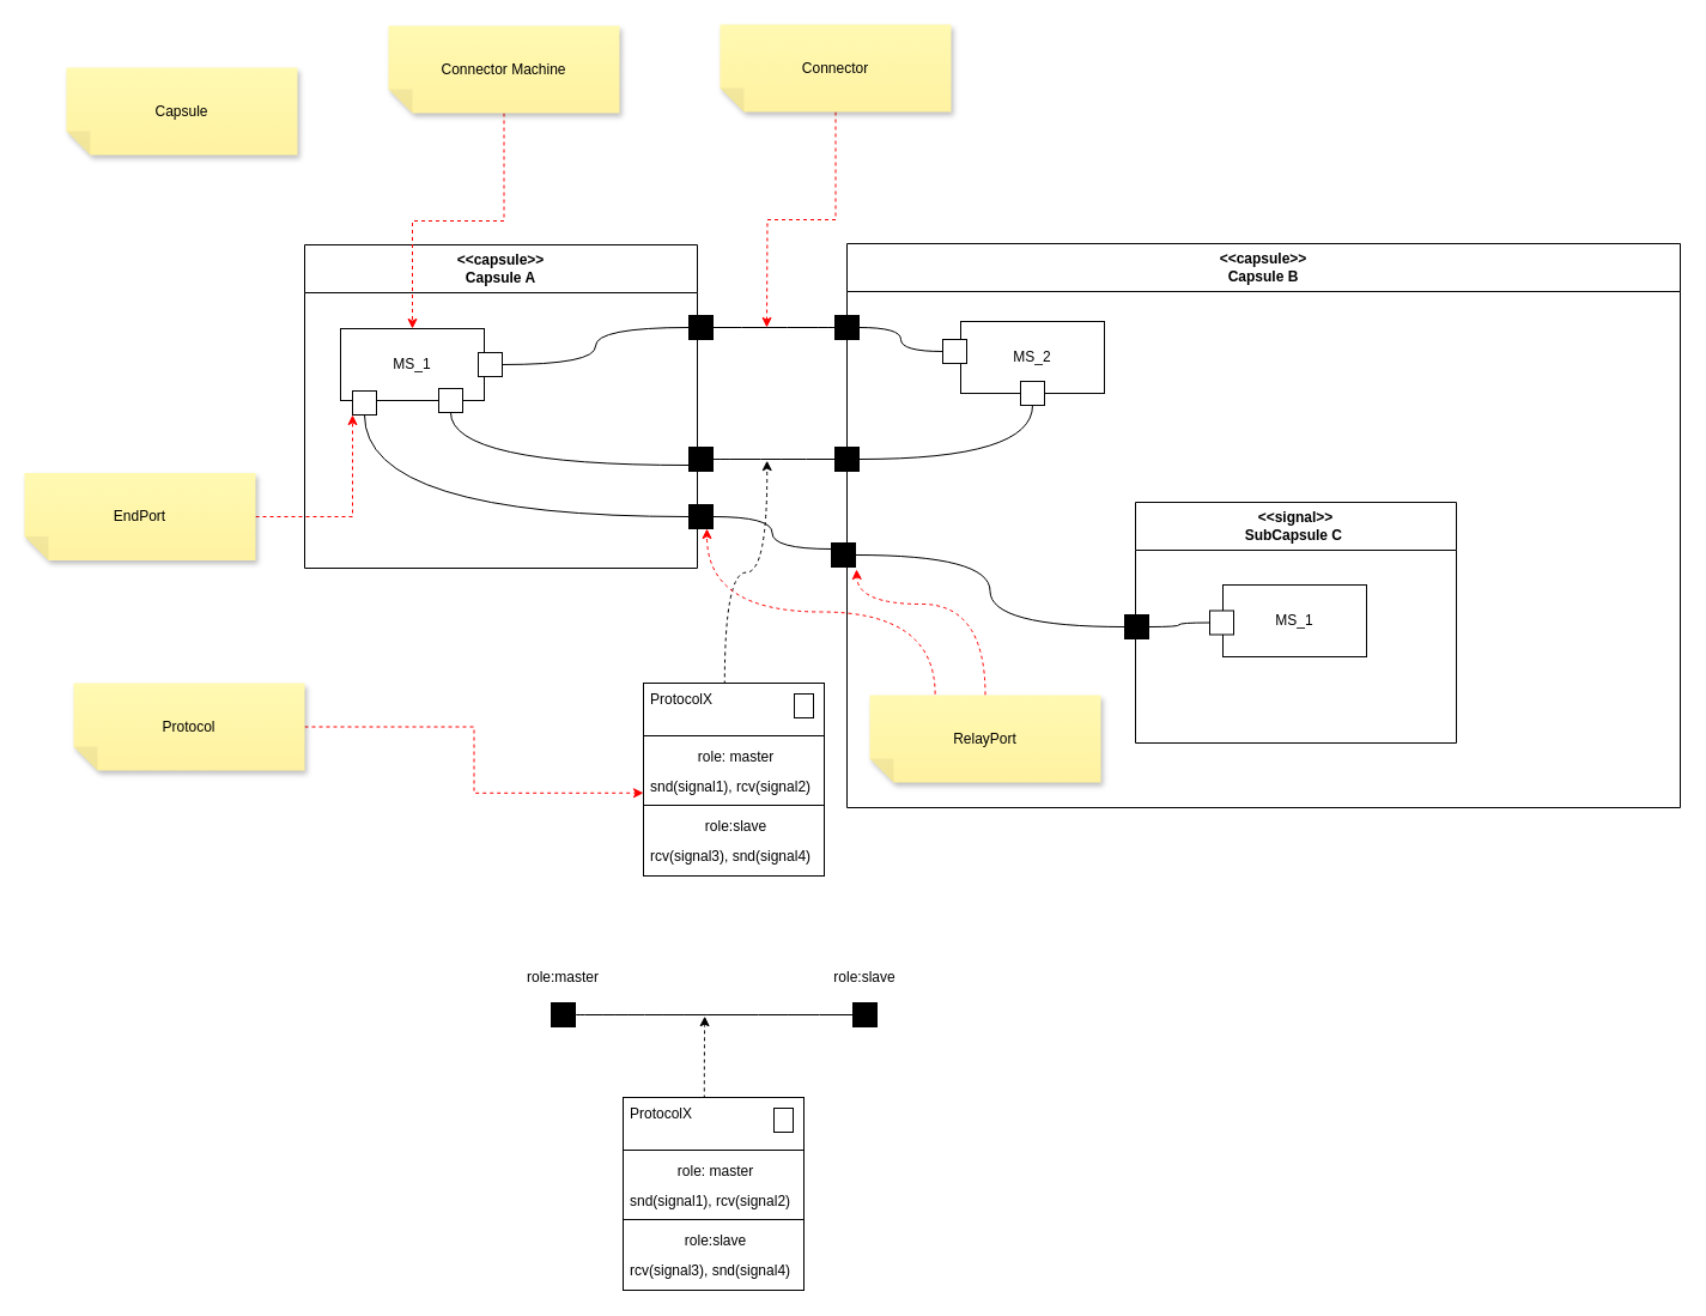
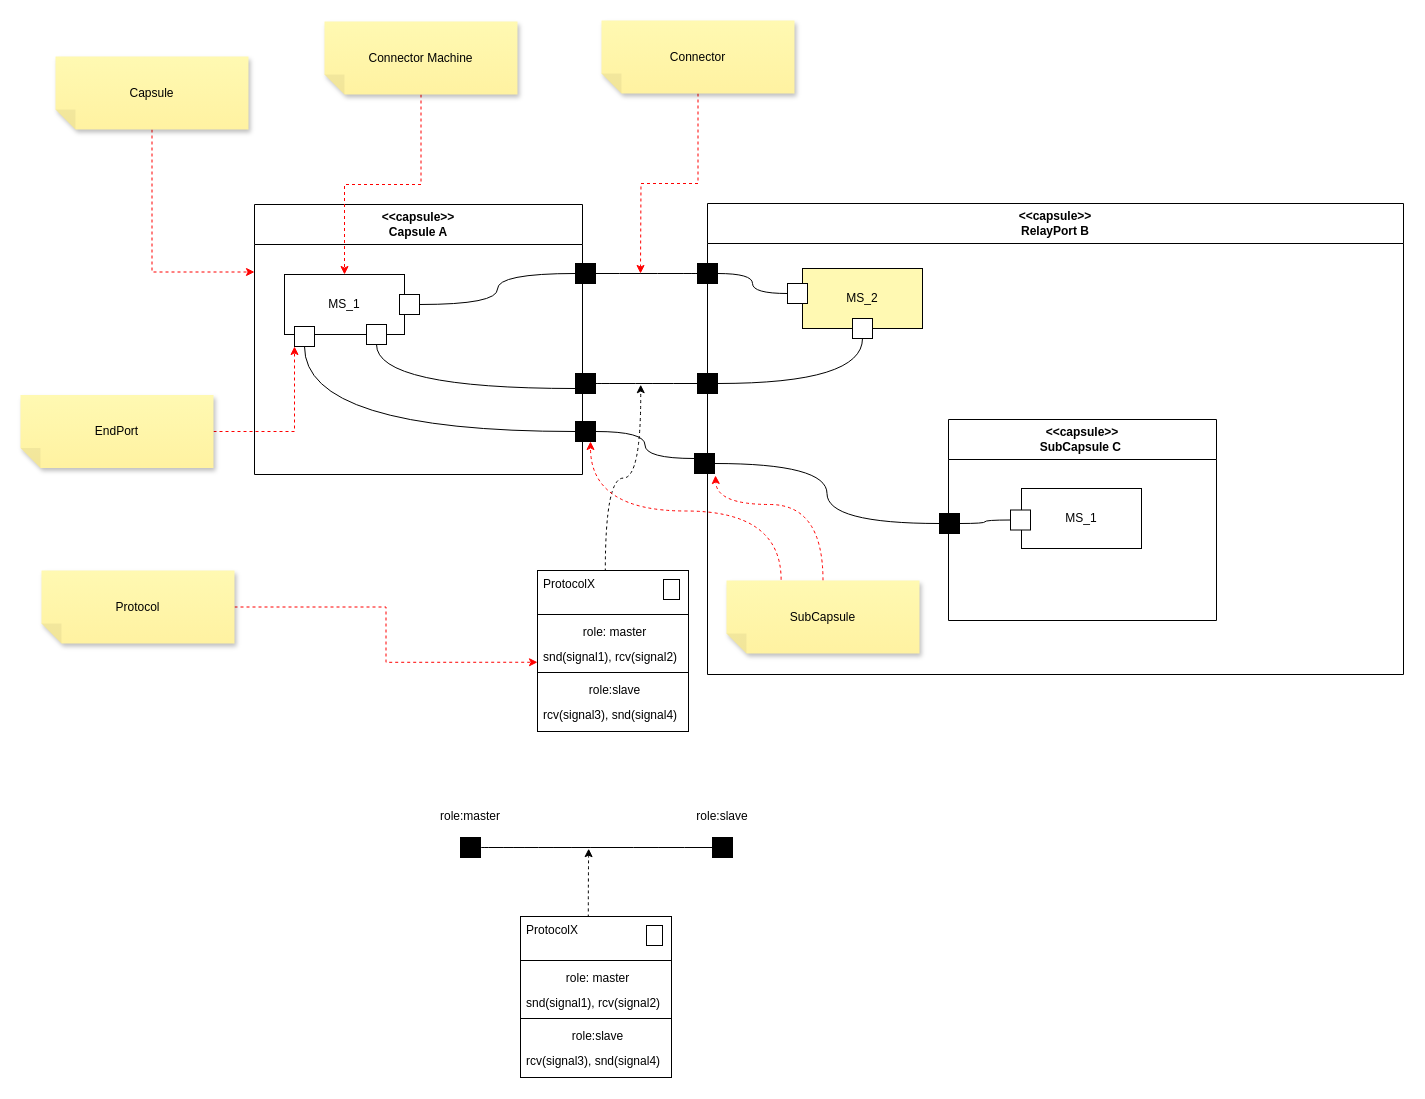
- <mxCell id="10" value="&lt;div&gt;&amp;lt;&amp;lt;capsule&amp;gt;&amp;gt;&lt;/div&gt;Capsule B" style="swimlane;whiteSpace=wrap;html=1;startSize=40;" vertex="1" parent="1"><mxGeometry x="707" y="203" width="696" height="471" as="geometry"><mxRectangle x="500" y="280" width="140" height="30" as="alternateBounds" /></mxGeometry></mxCell>
+ <mxCell id="10" value="&lt;div&gt;&amp;lt;&amp;lt;capsule&amp;gt;&amp;gt;&lt;/div&gt;RelayPort B" style="swimlane;whiteSpace=wrap;html=1;startSize=40;" vertex="1" parent="1"><mxGeometry x="707" y="203" width="696" height="471" as="geometry"><mxRectangle x="500" y="280" width="140" height="30" as="alternateBounds" /></mxGeometry></mxCell>
+ <mxCell id="43" style="edgeStyle=orthogonalEdgeStyle;rounded=0;orthogonalLoop=1;jettySize=auto;html=1;exitX=0.5;exitY=0;exitDx=0;exitDy=0;exitPerimeter=0;entryX=0;entryY=0.25;entryDx=0;entryDy=0;strokeColor=#FF0000;dashed=1;" edge="1" parent="1" source="44" target="2"><mxGeometry relative="1" as="geometry" /></mxCell>
- <mxCell id="11" value="MS_2" style="rounded=0;whiteSpace=wrap;html=1;" vertex="1" parent="10"><mxGeometry x="95" y="65" width="120" height="60" as="geometry" /></mxCell>
+ <mxCell id="11" value="MS_2" style="rounded=0;whiteSpace=wrap;html=1;fillColor=#fff9b2;" vertex="1" parent="10"><mxGeometry x="95" y="65" width="120" height="60" as="geometry" /></mxCell>
- <mxCell id="14" value="&lt;div&gt;&amp;lt;&amp;lt;signal&amp;gt;&amp;gt;&lt;/div&gt;SubCapsule C&amp;nbsp;" style="swimlane;whiteSpace=wrap;html=1;startSize=40;" vertex="1" parent="10"><mxGeometry x="241" y="216" width="268" height="201" as="geometry"><mxRectangle x="90" y="280" width="140" height="30" as="alternateBounds" /></mxGeometry></mxCell>
+ <mxCell id="14" value="&lt;div&gt;&amp;lt;&amp;lt;capsule&amp;gt;&amp;gt;&lt;/div&gt;SubCapsule C&amp;nbsp;" style="swimlane;whiteSpace=wrap;html=1;startSize=40;" vertex="1" parent="10"><mxGeometry x="241" y="216" width="268" height="201" as="geometry"><mxRectangle x="90" y="280" width="140" height="30" as="alternateBounds" /></mxGeometry></mxCell>
- <mxCell id="52" value="Protocol" style="shape=note;whiteSpace=wrap;html=1;backgroundOutline=1;fontColor=#000000;darkOpacity=0.05;fillColor=#FFF9B2;strokeColor=none;fillStyle=solid;direction=west;gradientDirection=north;gradientColor=#FFF2A1;shadow=1;size=20;pointerEvents=1;" vertex="1" parent="1"><mxGeometry x="61" y="570" width="193" height="73" as="geometry" /></mxCell>
+ <mxCell id="52" value="Protocol" style="shape=note;whiteSpace=wrap;html=1;backgroundOutline=1;fontColor=#000000;darkOpacity=0.05;fillColor=#FFF9B2;strokeColor=none;fillStyle=solid;direction=west;gradientDirection=north;gradientColor=#FFF2A1;shadow=1;size=20;pointerEvents=1;" vertex="1" parent="1"><mxGeometry x="41" y="570" width="193" height="73" as="geometry" /></mxCell>
- <mxCell id="22" value="RelayPort" style="shape=note;whiteSpace=wrap;html=1;backgroundOutline=1;fontColor=#000000;darkOpacity=0.05;fillColor=#FFF9B2;strokeColor=none;fillStyle=solid;direction=west;gradientDirection=north;gradientColor=#FFF2A1;shadow=1;size=20;pointerEvents=1;" vertex="1" parent="10"><mxGeometry x="19" y="377" width="193" height="73" as="geometry" /></mxCell>
+ <mxCell id="22" value="SubCapsule" style="shape=note;whiteSpace=wrap;html=1;backgroundOutline=1;fontColor=#000000;darkOpacity=0.05;fillColor=#FFF9B2;strokeColor=none;fillStyle=solid;direction=west;gradientDirection=north;gradientColor=#FFF2A1;shadow=1;size=20;pointerEvents=1;" vertex="1" parent="10"><mxGeometry x="19" y="377" width="193" height="73" as="geometry" /></mxCell>
